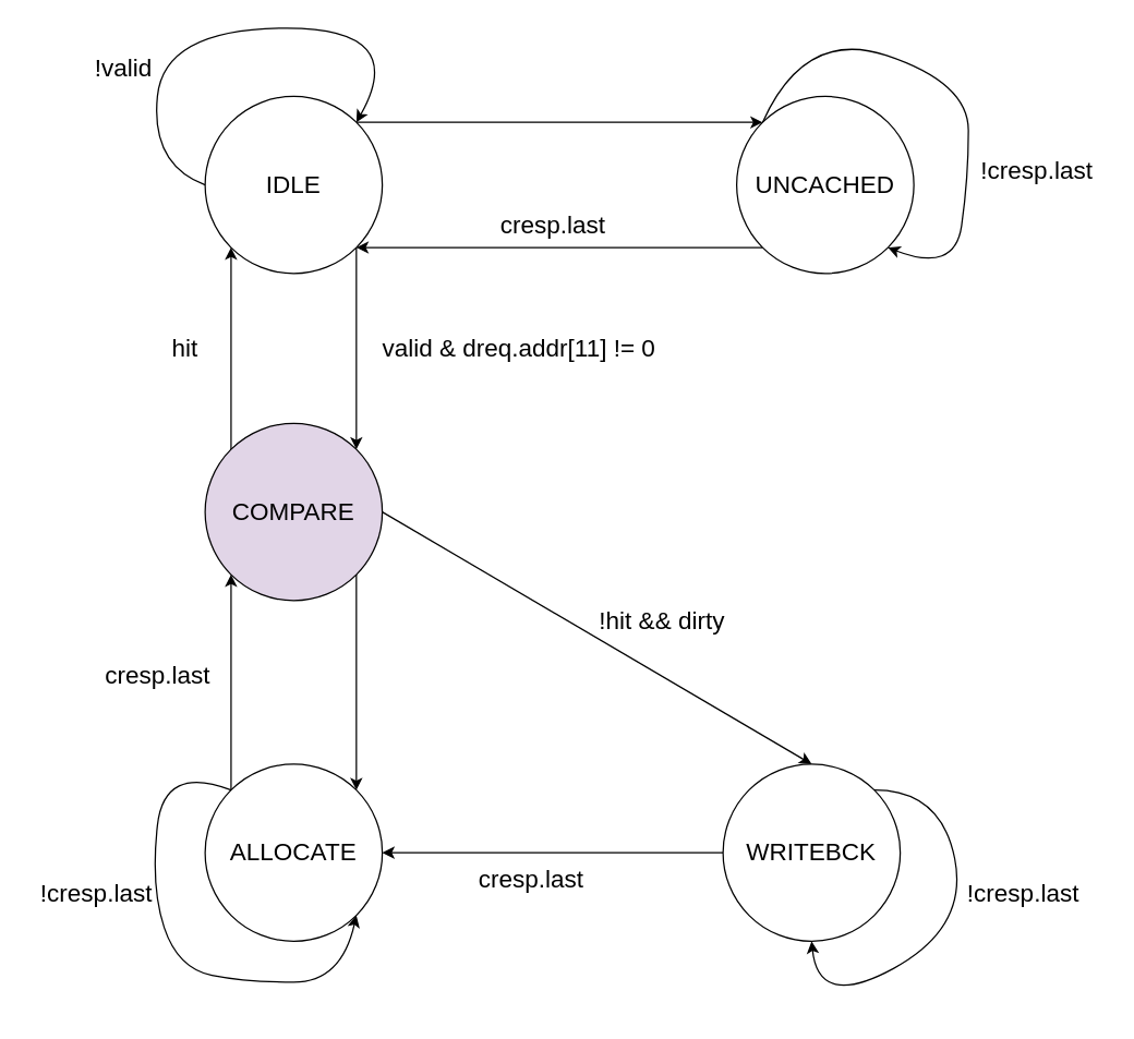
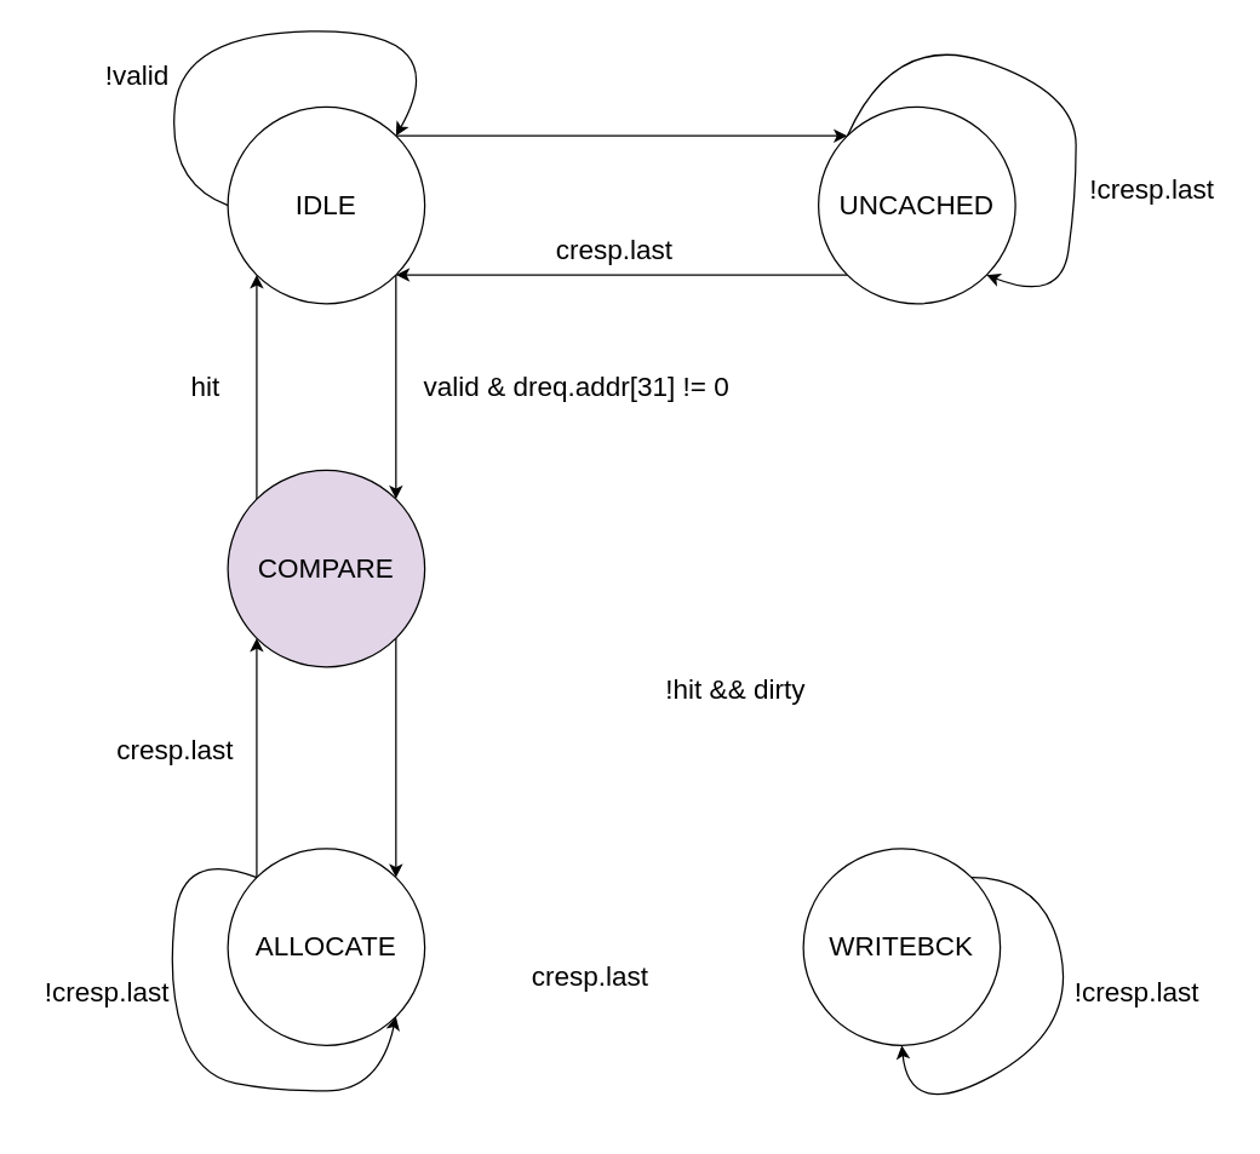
- <mxCell id="14" value="valid &amp;amp; dreq.addr[11] != 0" style="text;html=1;align=center;verticalAlign=middle;resizable=0;points=[];autosize=1;strokeColor=none;fillColor=none;fontSize=18;" vertex="1" parent="1"><mxGeometry x="270" y="240" width="220" height="30" as="geometry" /></mxCell>
+ <mxCell id="14" value="valid &amp;amp; dreq.addr[31] != 0" style="text;html=1;align=center;verticalAlign=middle;resizable=0;points=[];autosize=1;strokeColor=none;fillColor=none;fontSize=18;" vertex="1" parent="1"><mxGeometry x="270" y="240" width="220" height="30" as="geometry" /></mxCell>
- <mxCell id="17" value="" style="endArrow=classic;html=1;rounded=0;fontSize=18;exitX=1;exitY=0.5;exitDx=0;exitDy=0;entryX=0.5;entryY=0;entryDx=0;entryDy=0;" edge="1" parent="1" source="11" target="13"><mxGeometry width="50" height="50" relative="1" as="geometry"><mxPoint x="390" y="420" as="sourcePoint" /><mxPoint x="440" y="370" as="targetPoint" /></mxGeometry></mxCell>
- <mxCell id="12" style="edgeStyle=orthogonalEdgeStyle;rounded=0;orthogonalLoop=1;jettySize=auto;html=1;exitX=0;exitY=0.5;exitDx=0;exitDy=0;entryX=1;entryY=0.5;entryDx=0;entryDy=0;fontSize=18;" edge="1" parent="1" source="13" target="8"><mxGeometry relative="1" as="geometry" /></mxCell>
